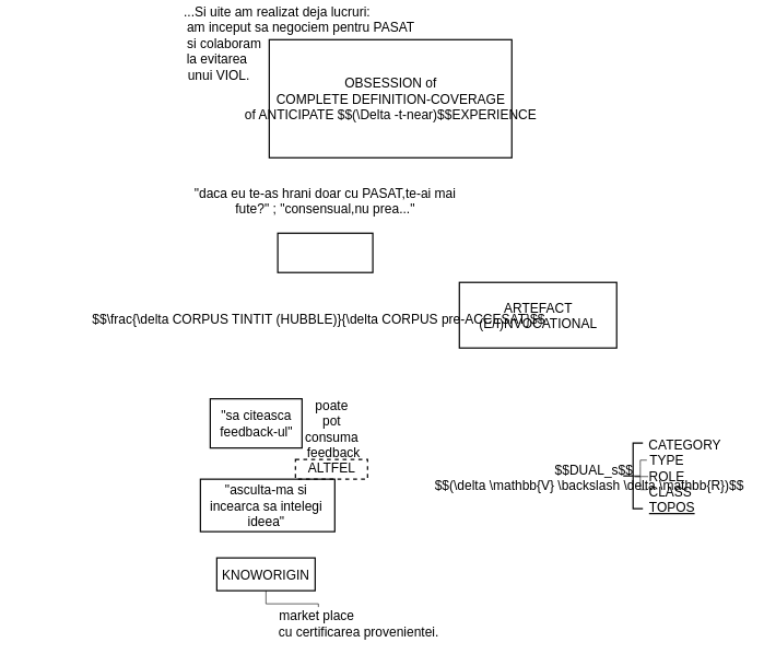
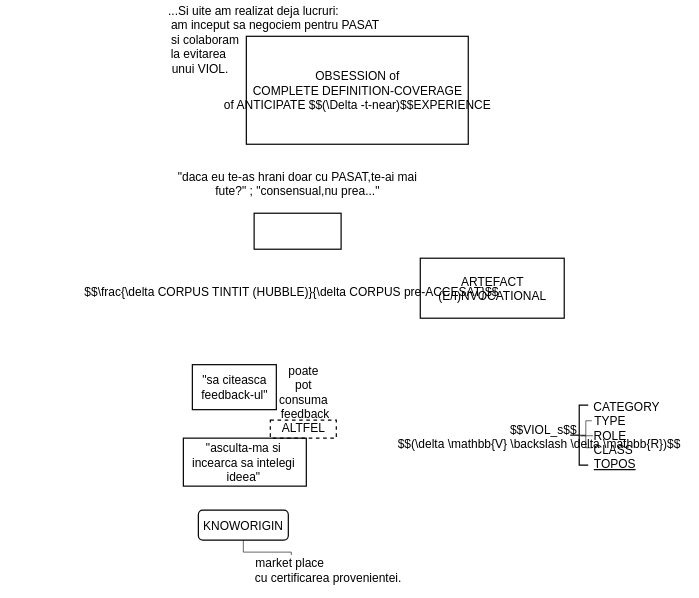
- <mxCell id="19" value="$$DUAL_s$$" style="text;html=1;align=center;verticalAlign=middle;resizable=0;points=[];autosize=1;strokeColor=none;fillColor=none;fontSize=20;" vertex="1" parent="1"><mxGeometry x="840" y="700" width="130" height="30" as="geometry" /></mxCell>
+ <mxCell id="19" value="$$VIOL_s$$" style="text;html=1;align=center;verticalAlign=middle;resizable=0;points=[];autosize=1;strokeColor=none;fillColor=none;fontSize=20;" vertex="1" parent="1"><mxGeometry x="840" y="700" width="130" height="30" as="geometry" /></mxCell>
- <mxCell id="17" value="KNOWORIGIN" style="rounded=0;whiteSpace=wrap;html=1;fontSize=20;strokeWidth=2;fillColor=none;" vertex="1" parent="1"><mxGeometry x="330" y="850" width="150" height="50" as="geometry" /></mxCell>
+ <mxCell id="17" value="KNOWORIGIN" style="whiteSpace=wrap;html=1;fontSize=20;strokeWidth=2;fillColor=none;rounded=1;" vertex="1" parent="1"><mxGeometry x="330" y="850" width="150" height="50" as="geometry" /></mxCell>
